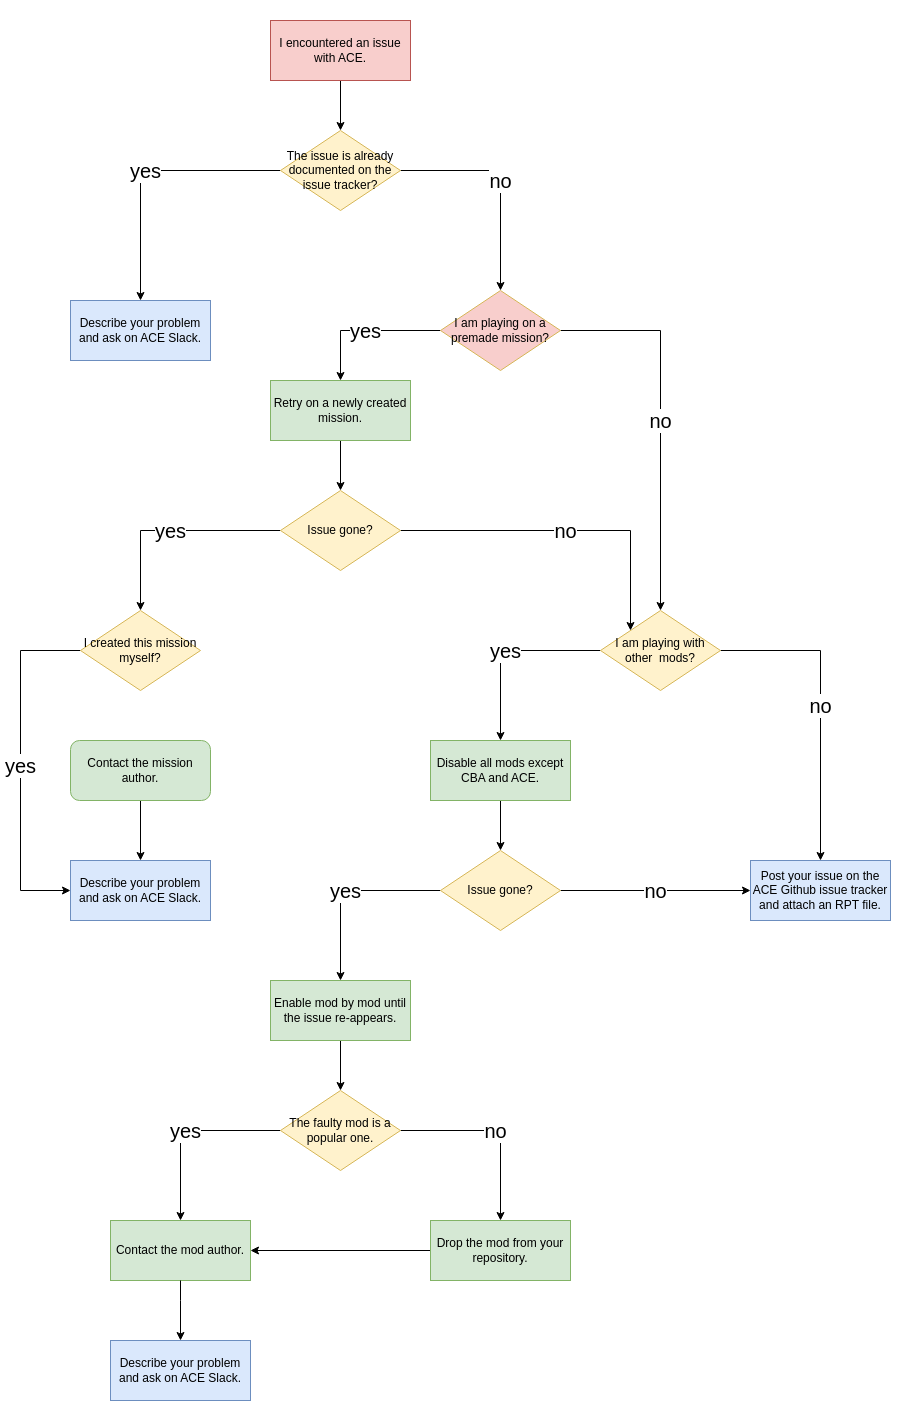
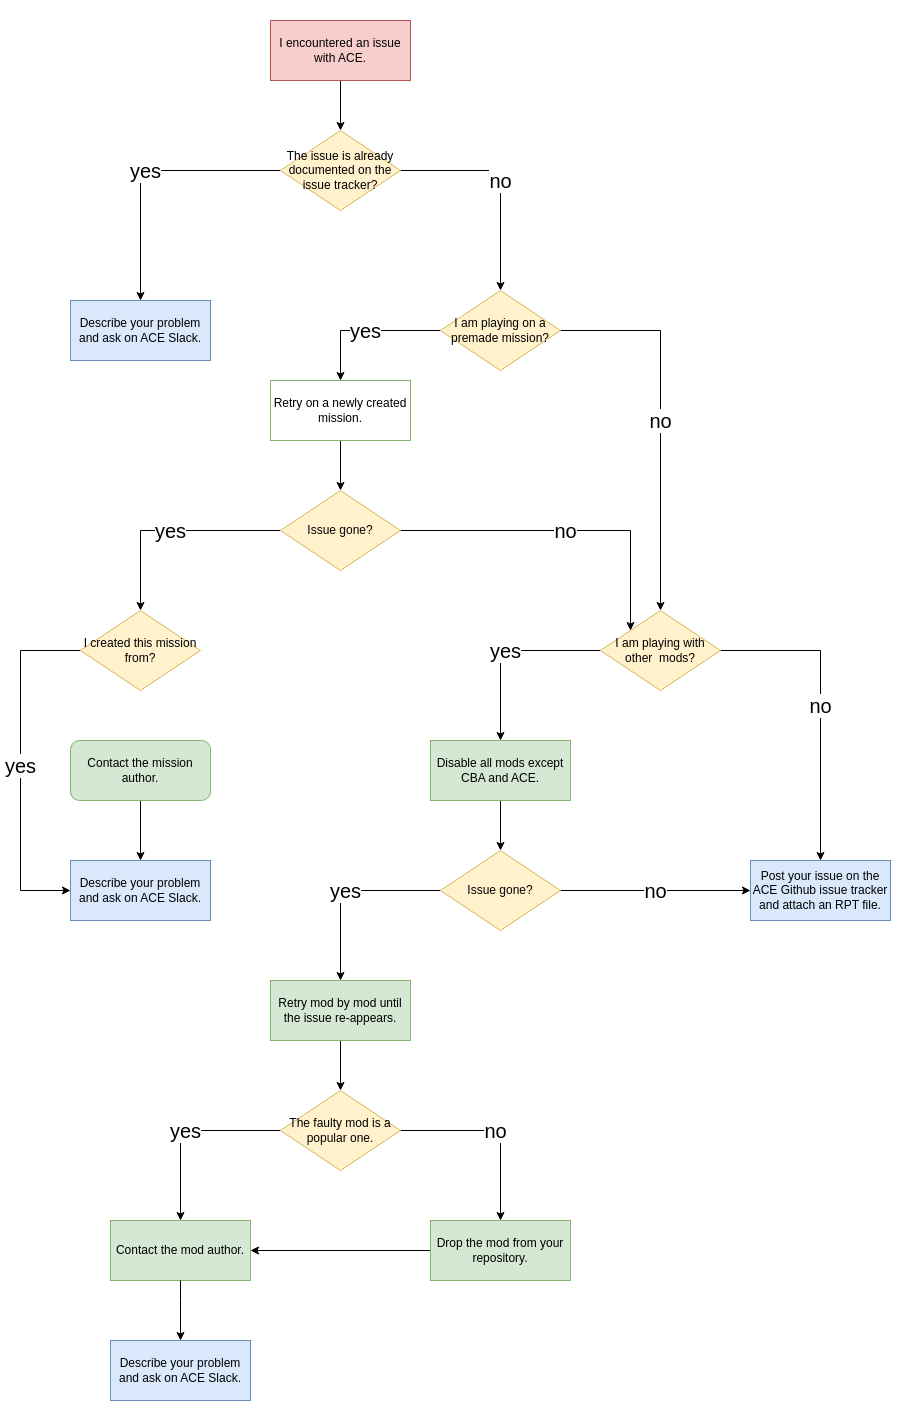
- <mxCell id="6" value="I am playing on a premade mission?" style="rhombus;whiteSpace=wrap;html=1;fillColor=#f8cecc;strokeColor=#d6b656;" parent="1" vertex="1"><mxGeometry x="440" y="290" width="120" height="80" as="geometry" /></mxCell>
+ <mxCell id="6" value="I am playing on a premade mission?" style="rhombus;whiteSpace=wrap;html=1;fillColor=#fff2cc;strokeColor=#d6b656;" parent="1" vertex="1"><mxGeometry x="440" y="290" width="120" height="80" as="geometry" /></mxCell>
- <mxCell id="8" value="Retry on a newly created mission." style="rounded=0;whiteSpace=wrap;html=1;fillColor=#d5e8d4;strokeColor=#82b366;" parent="1" vertex="1"><mxGeometry x="270" y="380" width="140" height="60" as="geometry" /></mxCell>
+ <mxCell id="8" value="Retry on a newly created mission." style="rounded=0;whiteSpace=wrap;html=1;fillColor=#ffffff;strokeColor=#82b366;" parent="1" vertex="1"><mxGeometry x="270" y="380" width="140" height="60" as="geometry" /></mxCell>
- <mxCell id="13" value="I created this mission myself?" style="rhombus;whiteSpace=wrap;html=1;fillColor=#fff2cc;strokeColor=#d6b656;" parent="1" vertex="1"><mxGeometry x="80" y="610" width="120" height="80" as="geometry" /></mxCell>
+ <mxCell id="13" value="I created this mission from?" style="rhombus;whiteSpace=wrap;html=1;fillColor=#fff2cc;strokeColor=#d6b656;" parent="1" vertex="1"><mxGeometry x="80" y="610" width="120" height="80" as="geometry" /></mxCell>
- <mxCell id="27" value="Enable mod by mod until the issue re-appears." style="rounded=0;whiteSpace=wrap;html=1;fillColor=#d5e8d4;strokeColor=#82b366;" parent="1" vertex="1"><mxGeometry x="270" y="980" width="140" height="60" as="geometry" /></mxCell>
+ <mxCell id="27" value="Retry mod by mod until the issue re-appears." style="rounded=0;whiteSpace=wrap;html=1;fillColor=#d5e8d4;strokeColor=#82b366;" parent="1" vertex="1"><mxGeometry x="270" y="980" width="140" height="60" as="geometry" /></mxCell>
